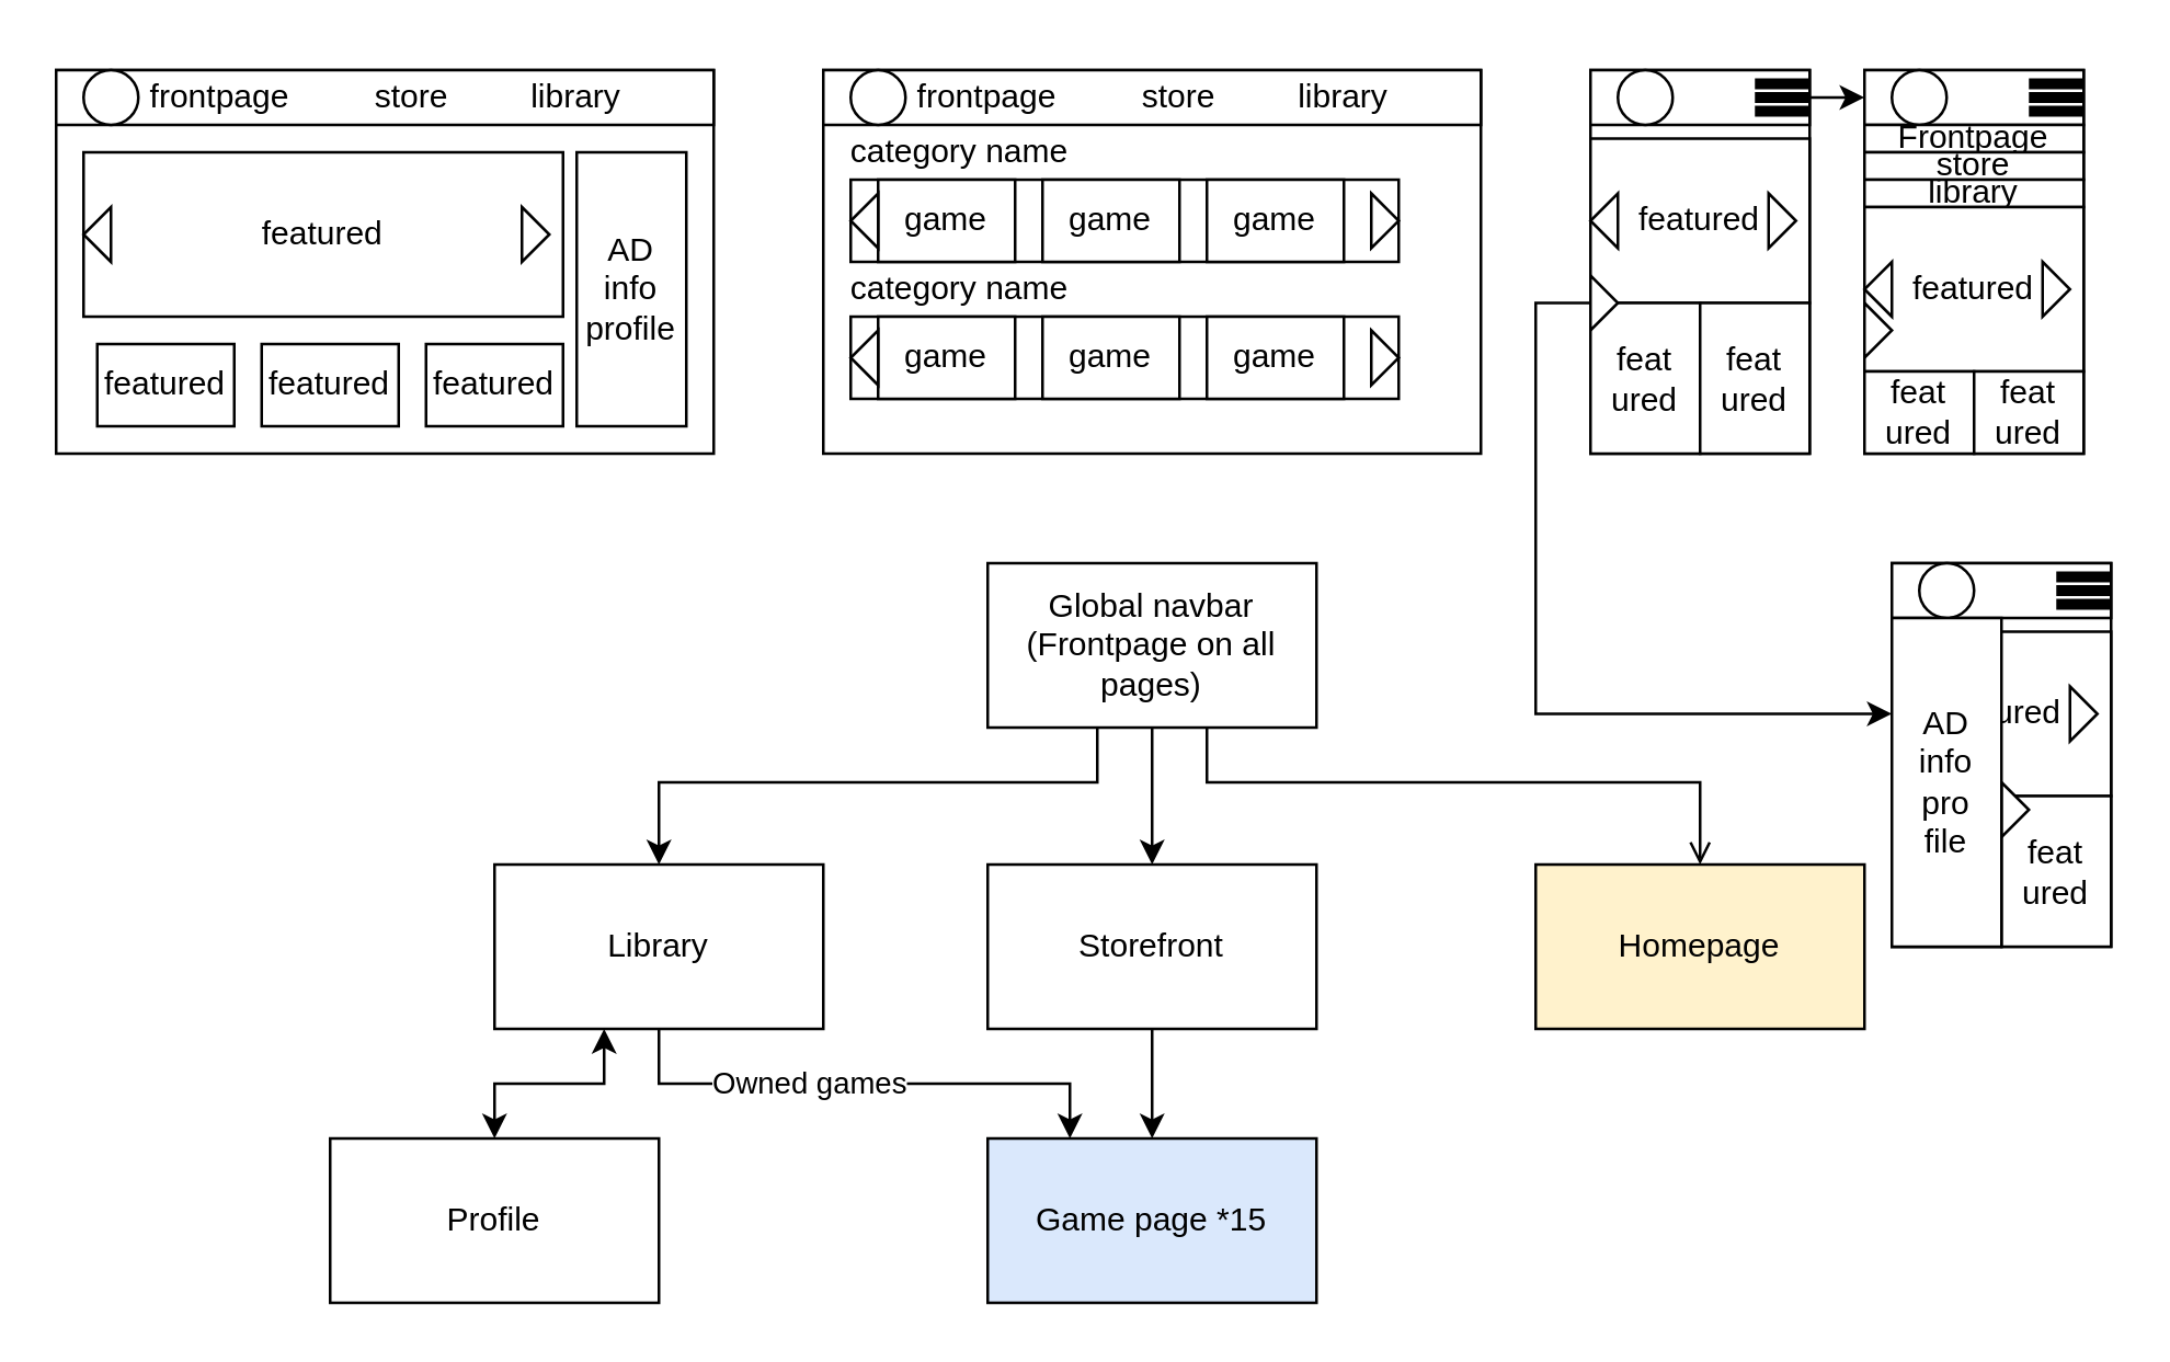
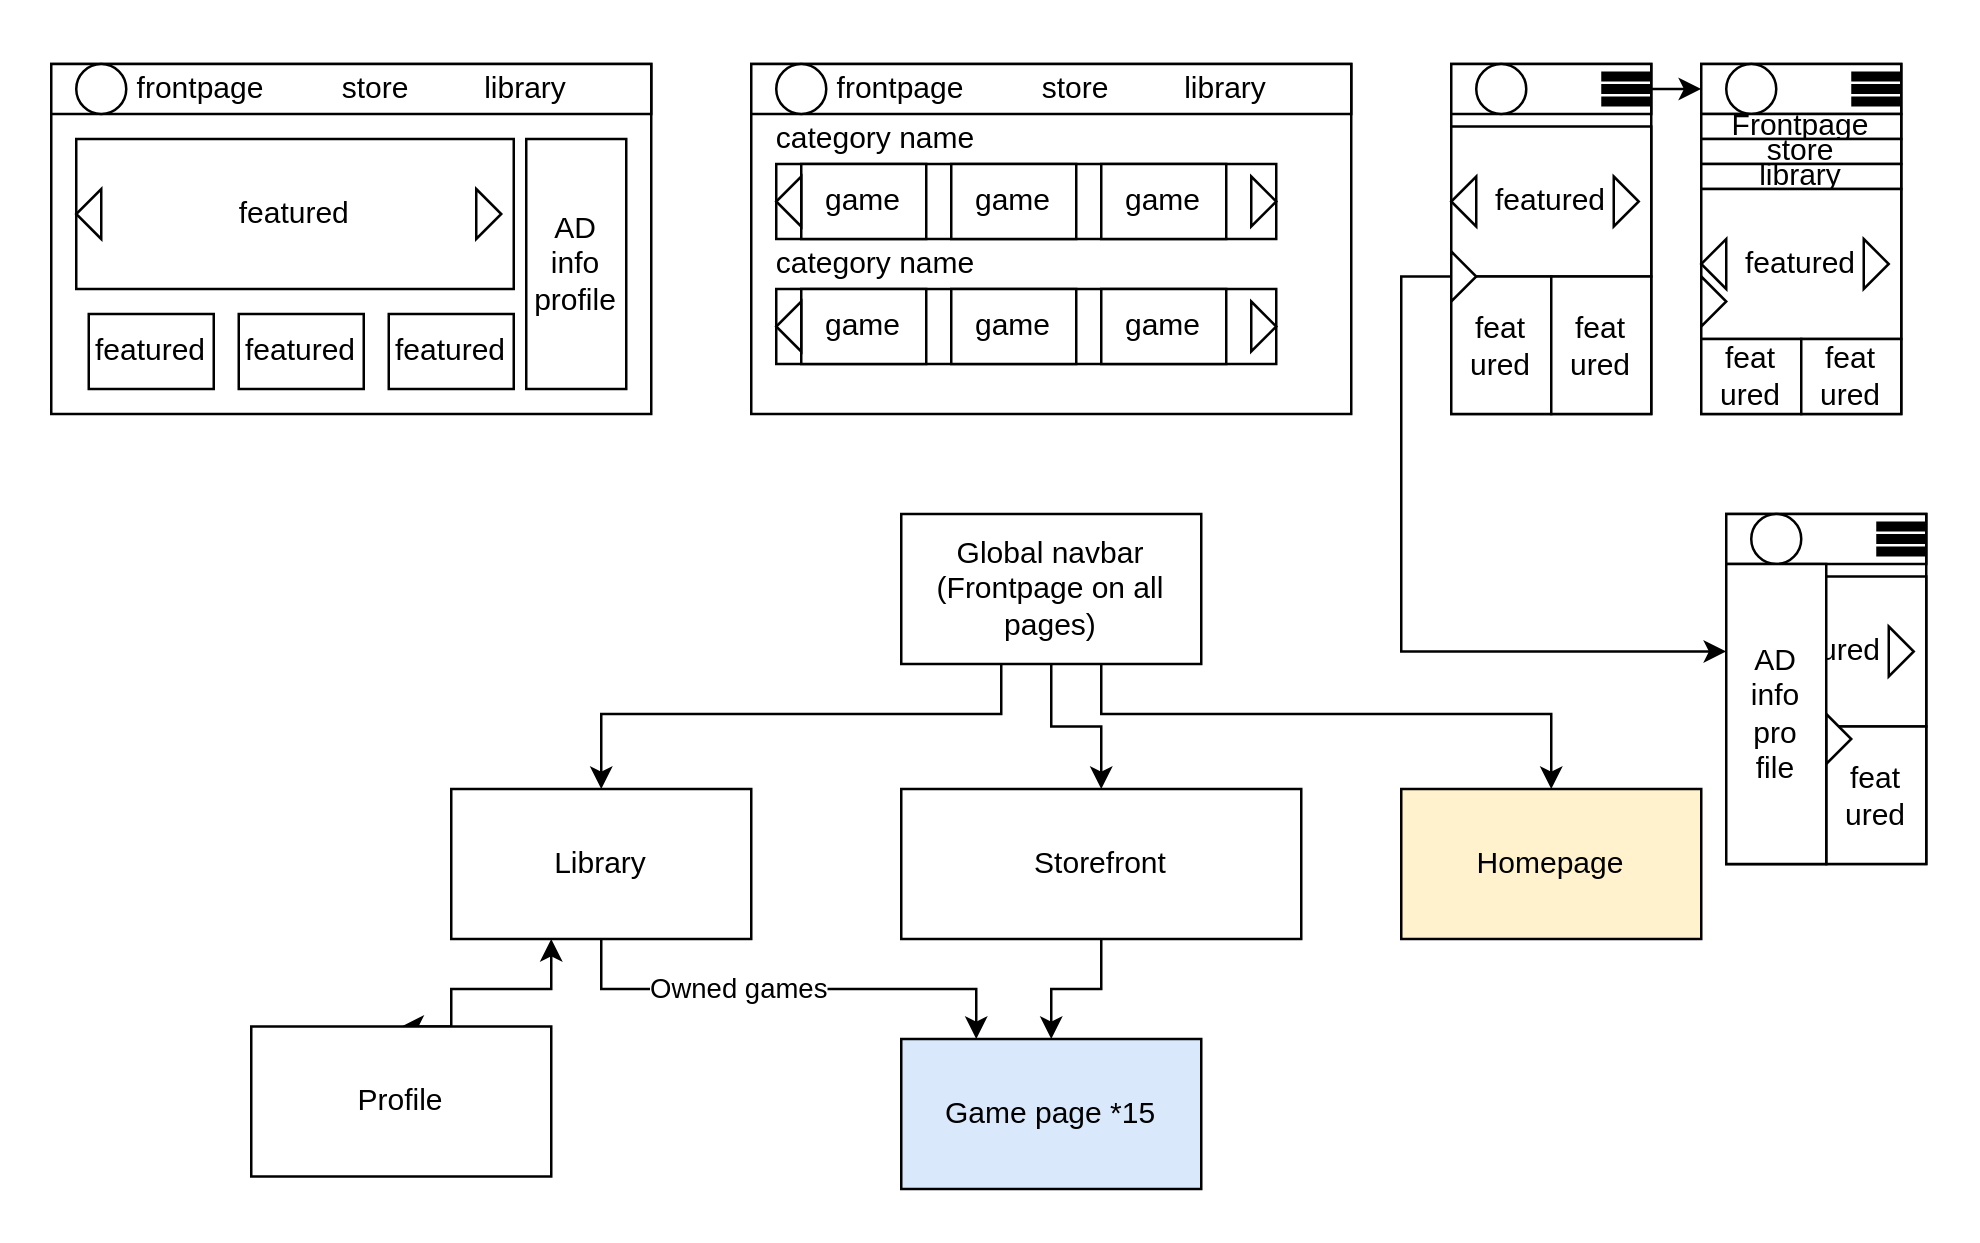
- <mxCell id="13" style="edgeStyle=orthogonalEdgeStyle;rounded=0;orthogonalLoop=1;jettySize=auto;html=1;entryX=0.5;entryY=0;entryDx=0;entryDy=0;endArrow=open;" parent="1" source="14" target="2" edge="1"><mxGeometry relative="1" as="geometry"><Array as="points"><mxPoint x="440" y="285" /><mxPoint x="620" y="285" /></Array></mxGeometry></mxCell>
+ <mxCell id="13" style="edgeStyle=orthogonalEdgeStyle;rounded=0;orthogonalLoop=1;jettySize=auto;html=1;entryX=0.5;entryY=0;entryDx=0;entryDy=0;" parent="1" source="14" target="2" edge="1"><mxGeometry relative="1" as="geometry"><Array as="points"><mxPoint x="440" y="285" /><mxPoint x="620" y="285" /></Array></mxGeometry></mxCell>
- <mxCell id="8" value="Storefront" style="rounded=0;whiteSpace=wrap;html=1;" parent="1" vertex="1"><mxGeometry x="360" y="315" width="120" height="60" as="geometry" /></mxCell>
+ <mxCell id="8" value="Storefront" style="rounded=0;whiteSpace=wrap;html=1;" parent="1" vertex="1"><mxGeometry x="360" y="315" width="160" height="60" as="geometry" /></mxCell>
- <mxCell id="10" value="Profile" style="rounded=0;whiteSpace=wrap;html=1;" parent="1" vertex="1"><mxGeometry x="120" y="415" width="120" height="60" as="geometry" /></mxCell>
+ <mxCell id="10" value="Profile" style="rounded=0;whiteSpace=wrap;html=1;" parent="1" vertex="1"><mxGeometry x="100" y="410" width="120" height="60" as="geometry" /></mxCell>
